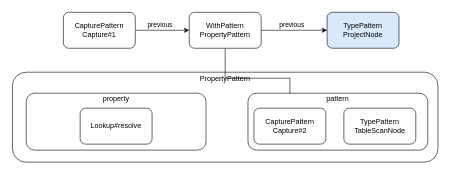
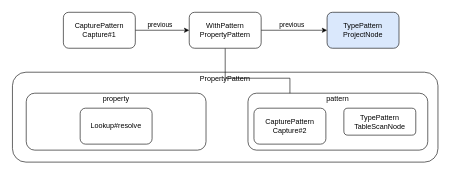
- <mxCell id="17" value="TypePattern&lt;br&gt;TableScanNode" style="rounded=1;whiteSpace=wrap;html=1;" vertex="1" parent="14"><mxGeometry x="160" y="25" width="120" height="60" as="geometry" /></mxCell>
+ <mxCell id="17" value="TypePattern&lt;br&gt;TableScanNode" style="rounded=1;whiteSpace=wrap;html=1;" vertex="1" parent="14"><mxGeometry x="160" y="25" width="120" height="45" as="geometry" /></mxCell>
